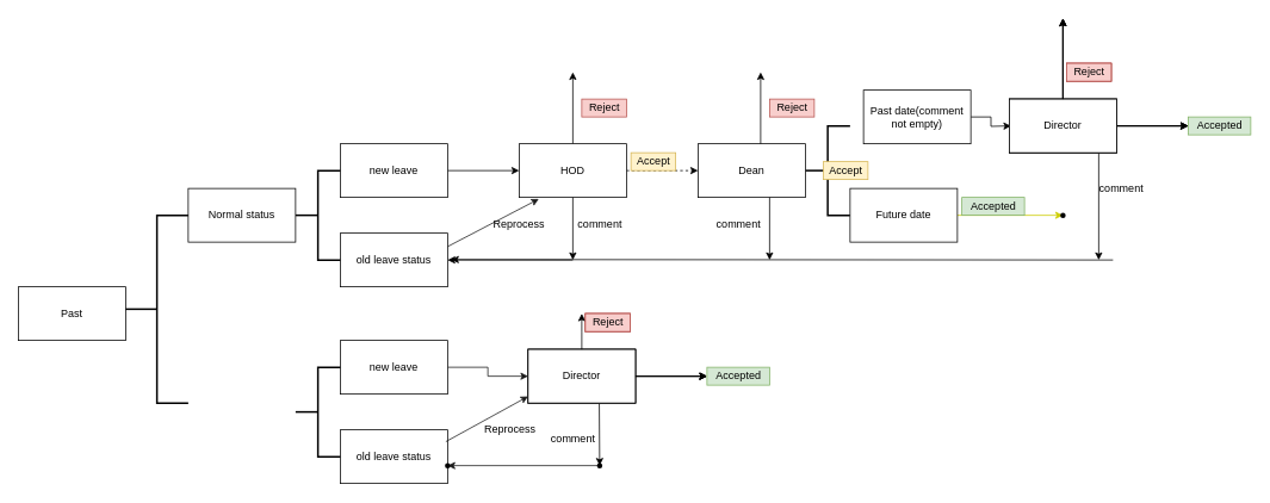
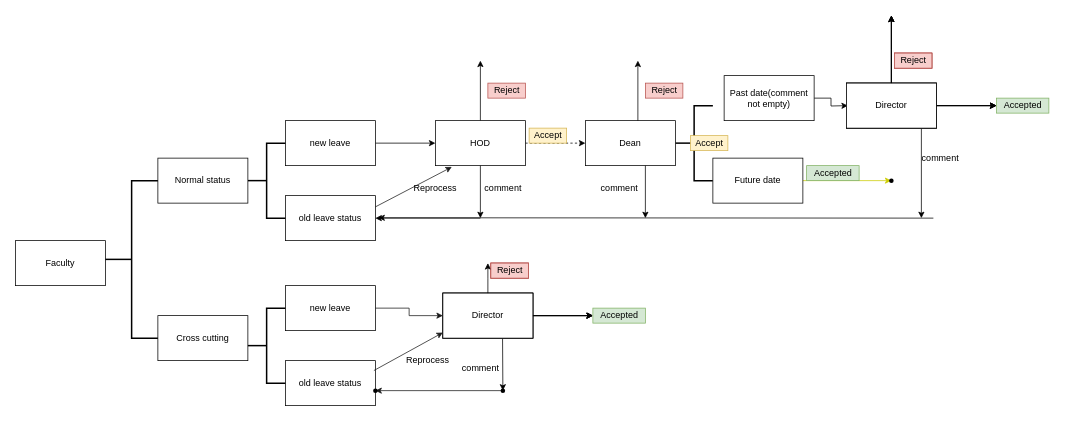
- <mxCell id="2" value="Past" style="rounded=0;whiteSpace=wrap;html=1;" vertex="1" parent="1"><mxGeometry x="20" y="320" width="120" height="60" as="geometry" /></mxCell>
+ <mxCell id="2" value="Faculty" style="rounded=0;whiteSpace=wrap;html=1;" vertex="1" parent="1"><mxGeometry x="20" y="320" width="120" height="60" as="geometry" /></mxCell>
+ <mxCell id="13" value="Cross cutting" style="rounded=0;whiteSpace=wrap;html=1;" vertex="1" parent="1"><mxGeometry x="210" y="420" width="120" height="60" as="geometry" /></mxCell>
